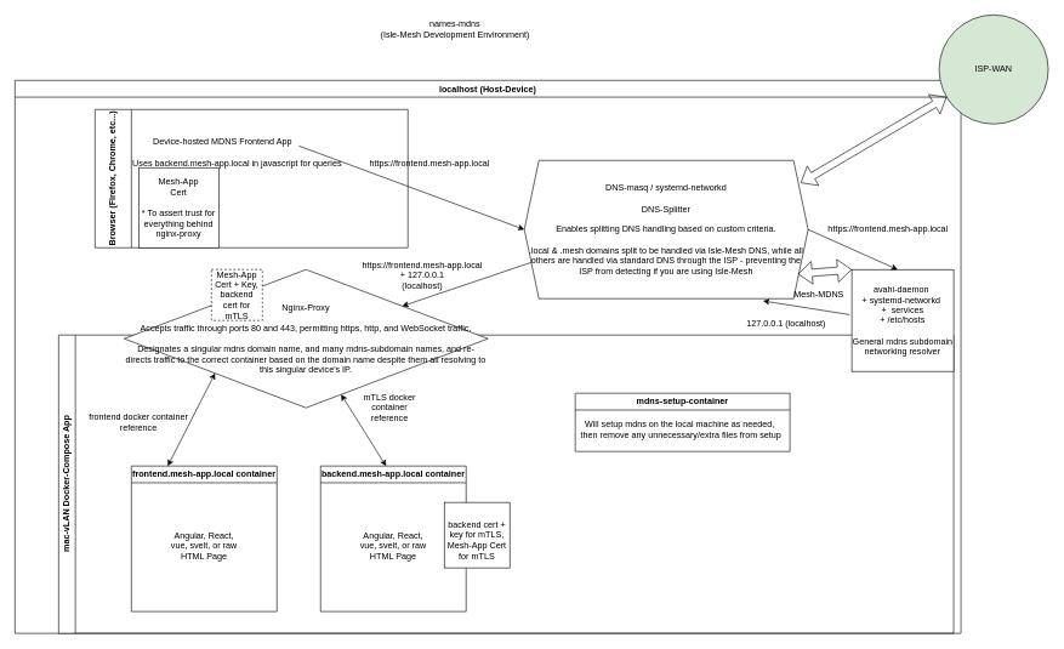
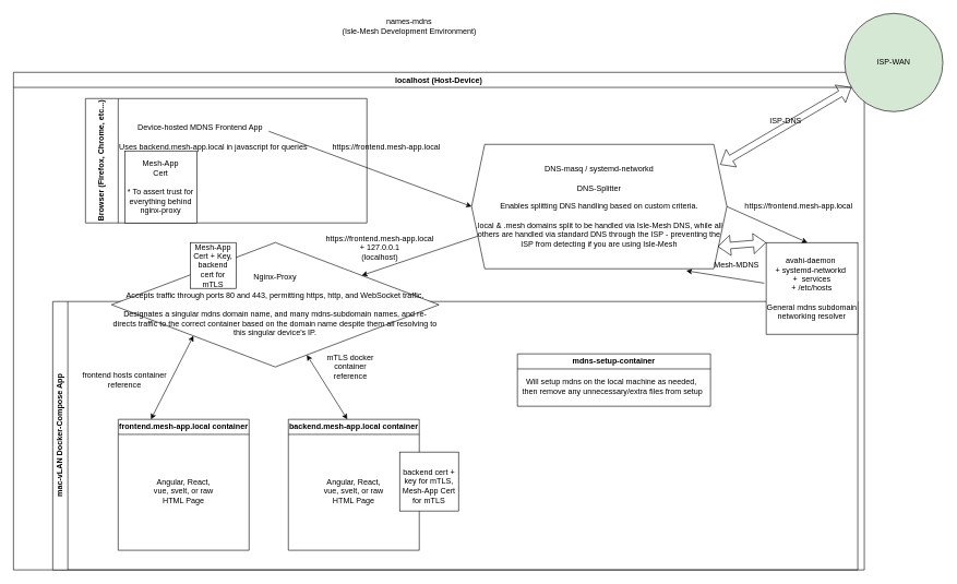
+ <mxCell id="17" value="ISP-DNS" style="text;html=1;align=center;verticalAlign=middle;whiteSpace=wrap;rounded=0;" vertex="1" parent="3"><mxGeometry x="1150" y="60" width="60" height="30" as="geometry" /></mxCell>
- <mxCell id="32" value="&lt;div&gt;Mesh-App&lt;/div&gt;&lt;div&gt;Cert + Key,&lt;/div&gt;&lt;div&gt;backend cert for mTLS&lt;/div&gt;" style="whiteSpace=wrap;html=1;aspect=fixed;dashed=1;" vertex="1" parent="3"><mxGeometry x="270" y="260" width="70" height="70" as="geometry" /></mxCell>
+ <mxCell id="32" value="&lt;div&gt;Mesh-App&lt;/div&gt;&lt;div&gt;Cert + Key,&lt;/div&gt;&lt;div&gt;backend cert for mTLS&lt;/div&gt;" style="whiteSpace=wrap;html=1;aspect=fixed;" vertex="1" parent="3"><mxGeometry x="270" y="260" width="70" height="70" as="geometry" /></mxCell>
- <mxCell id="29" value="127.0.0.1 (localhost)" style="text;html=1;align=center;verticalAlign=middle;whiteSpace=wrap;rounded=0;" vertex="1" parent="3"><mxGeometry x="1000" y="320" width="120" height="30" as="geometry" /></mxCell>
- <mxCell id="8" value="frontend docker container reference" style="text;html=1;align=center;verticalAlign=middle;whiteSpace=wrap;rounded=0;" vertex="1" parent="5"><mxGeometry x="40" y="100" width="140" height="40" as="geometry" /></mxCell>
+ <mxCell id="8" value="frontend hosts container reference" style="text;html=1;align=center;verticalAlign=middle;whiteSpace=wrap;rounded=0;" vertex="1" parent="5"><mxGeometry x="40" y="100" width="140" height="40" as="geometry" /></mxCell>
